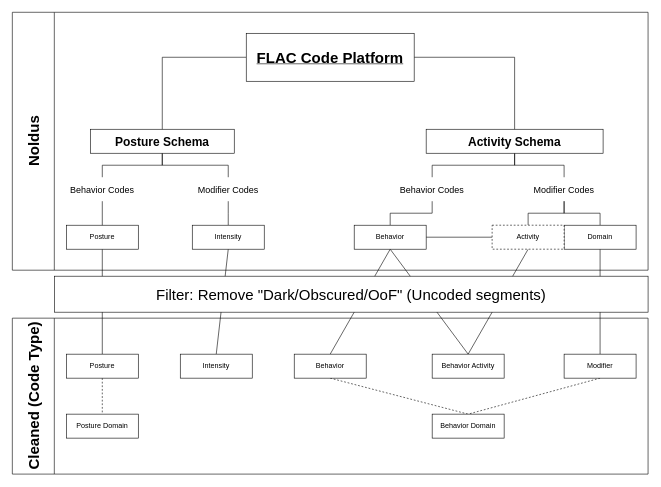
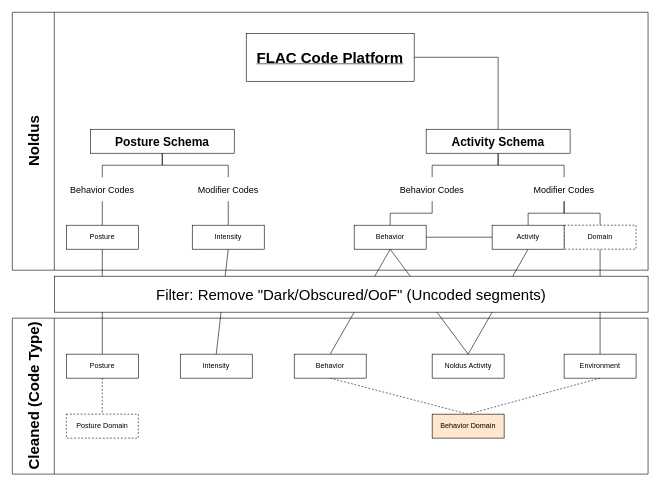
- <mxCell id="14" style="edgeStyle=orthogonalEdgeStyle;rounded=0;orthogonalLoop=1;jettySize=auto;html=1;exitX=0;exitY=0.5;exitDx=0;exitDy=0;entryX=0.5;entryY=0;entryDx=0;entryDy=0;endArrow=none;endFill=0;" parent="1" source="16" target="4" edge="1"><mxGeometry relative="1" as="geometry" /></mxCell>
- <mxCell id="7" value="&lt;b&gt;&lt;font style=&quot;font-size: 20px&quot;&gt;Activity Schema&lt;/font&gt;&lt;/b&gt;" style="text;html=1;strokeColor=#000000;fillColor=#ffffff;align=center;verticalAlign=middle;whiteSpace=wrap;rounded=0;" parent="1" vertex="1"><mxGeometry x="710" y="215" width="295" height="40" as="geometry" /></mxCell>
+ <mxCell id="7" value="&lt;b&gt;&lt;font style=&quot;font-size: 20px&quot;&gt;Activity Schema&lt;/font&gt;&lt;/b&gt;" style="text;html=1;strokeColor=#000000;fillColor=#ffffff;align=center;verticalAlign=middle;whiteSpace=wrap;rounded=0;" parent="1" vertex="1"><mxGeometry x="710" y="215" width="240" height="40" as="geometry" /></mxCell>
- <mxCell id="20" value="Activity" style="rounded=0;whiteSpace=wrap;html=1;dashed=1;" parent="1" vertex="1"><mxGeometry x="820" y="375" width="120" height="40" as="geometry" /></mxCell>
+ <mxCell id="20" value="Activity" style="rounded=0;whiteSpace=wrap;html=1;" parent="1" vertex="1"><mxGeometry x="820" y="375" width="120" height="40" as="geometry" /></mxCell>
- <mxCell id="18" value="Domain" style="rounded=0;whiteSpace=wrap;html=1;" parent="1" vertex="1"><mxGeometry x="940" y="375" width="120" height="40" as="geometry" /></mxCell>
+ <mxCell id="18" value="Domain" style="rounded=0;whiteSpace=wrap;html=1;dashed=1;" parent="1" vertex="1"><mxGeometry x="940" y="375" width="120" height="40" as="geometry" /></mxCell>
- <mxCell id="40" value="Behavior Activity" style="rounded=0;whiteSpace=wrap;html=1;" parent="33" vertex="1"><mxGeometry x="700" y="60" width="120" height="40" as="geometry" /></mxCell>
+ <mxCell id="40" value="Noldus Activity" style="rounded=0;whiteSpace=wrap;html=1;" parent="33" vertex="1"><mxGeometry x="700" y="60" width="120" height="40" as="geometry" /></mxCell>
- <mxCell id="39" value="Modifier" style="rounded=0;whiteSpace=wrap;html=1;" parent="33" vertex="1"><mxGeometry x="920" y="60" width="120" height="40" as="geometry" /></mxCell>
+ <mxCell id="39" value="Environment" style="rounded=0;whiteSpace=wrap;html=1;" parent="33" vertex="1"><mxGeometry x="920" y="60" width="120" height="40" as="geometry" /></mxCell>
- <mxCell id="42" value="Posture Domain" style="rounded=0;whiteSpace=wrap;html=1;" parent="33" vertex="1"><mxGeometry x="90" y="160" width="120" height="40" as="geometry" /></mxCell>
+ <mxCell id="42" value="Posture Domain" style="rounded=0;whiteSpace=wrap;html=1;dashed=1;" parent="33" vertex="1"><mxGeometry x="90" y="160" width="120" height="40" as="geometry" /></mxCell>
- <mxCell id="43" value="Behavior Domain" style="rounded=0;whiteSpace=wrap;html=1;" parent="33" vertex="1"><mxGeometry x="700" y="160" width="120" height="40" as="geometry" /></mxCell>
+ <mxCell id="43" value="Behavior Domain" style="rounded=0;whiteSpace=wrap;html=1;fillColor=#ffe6cc;" parent="33" vertex="1"><mxGeometry x="700" y="160" width="120" height="40" as="geometry" /></mxCell>
